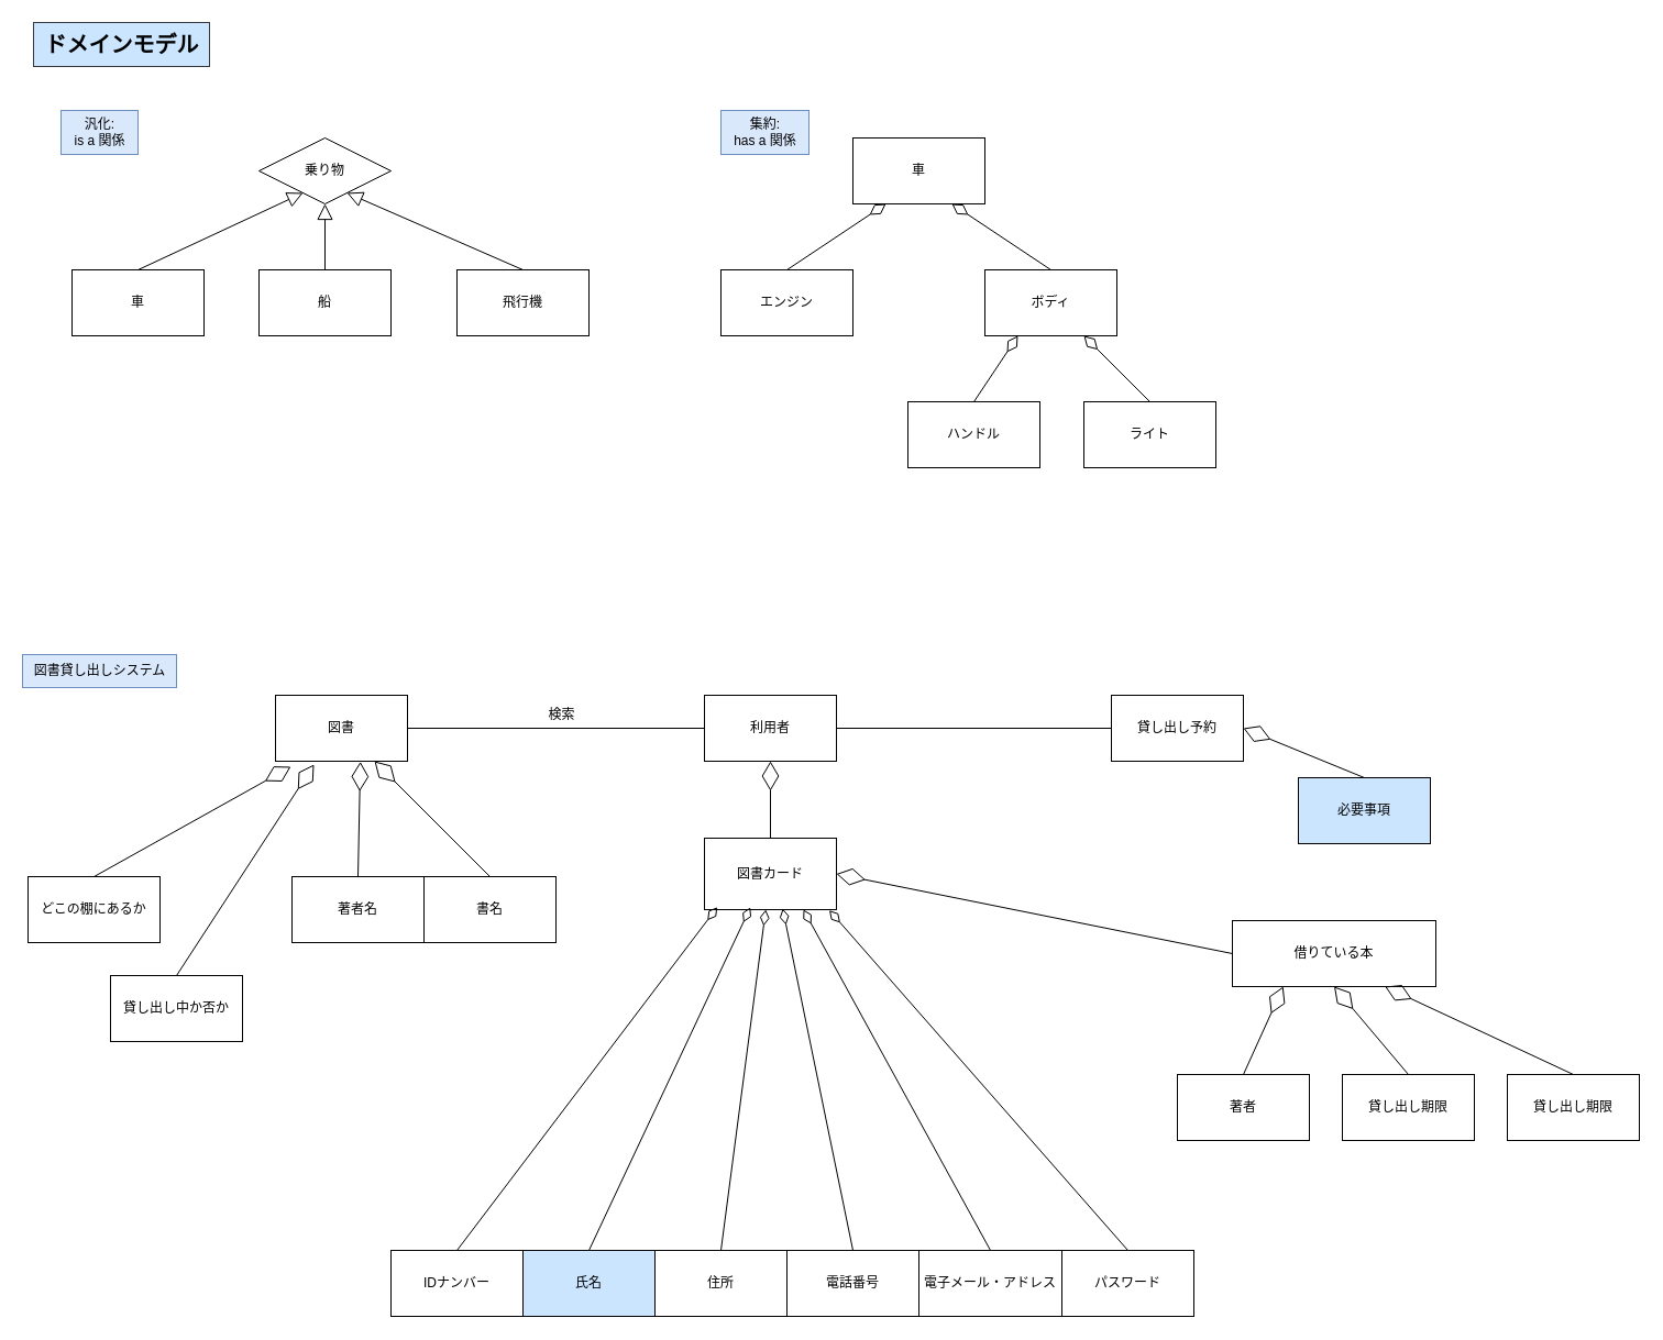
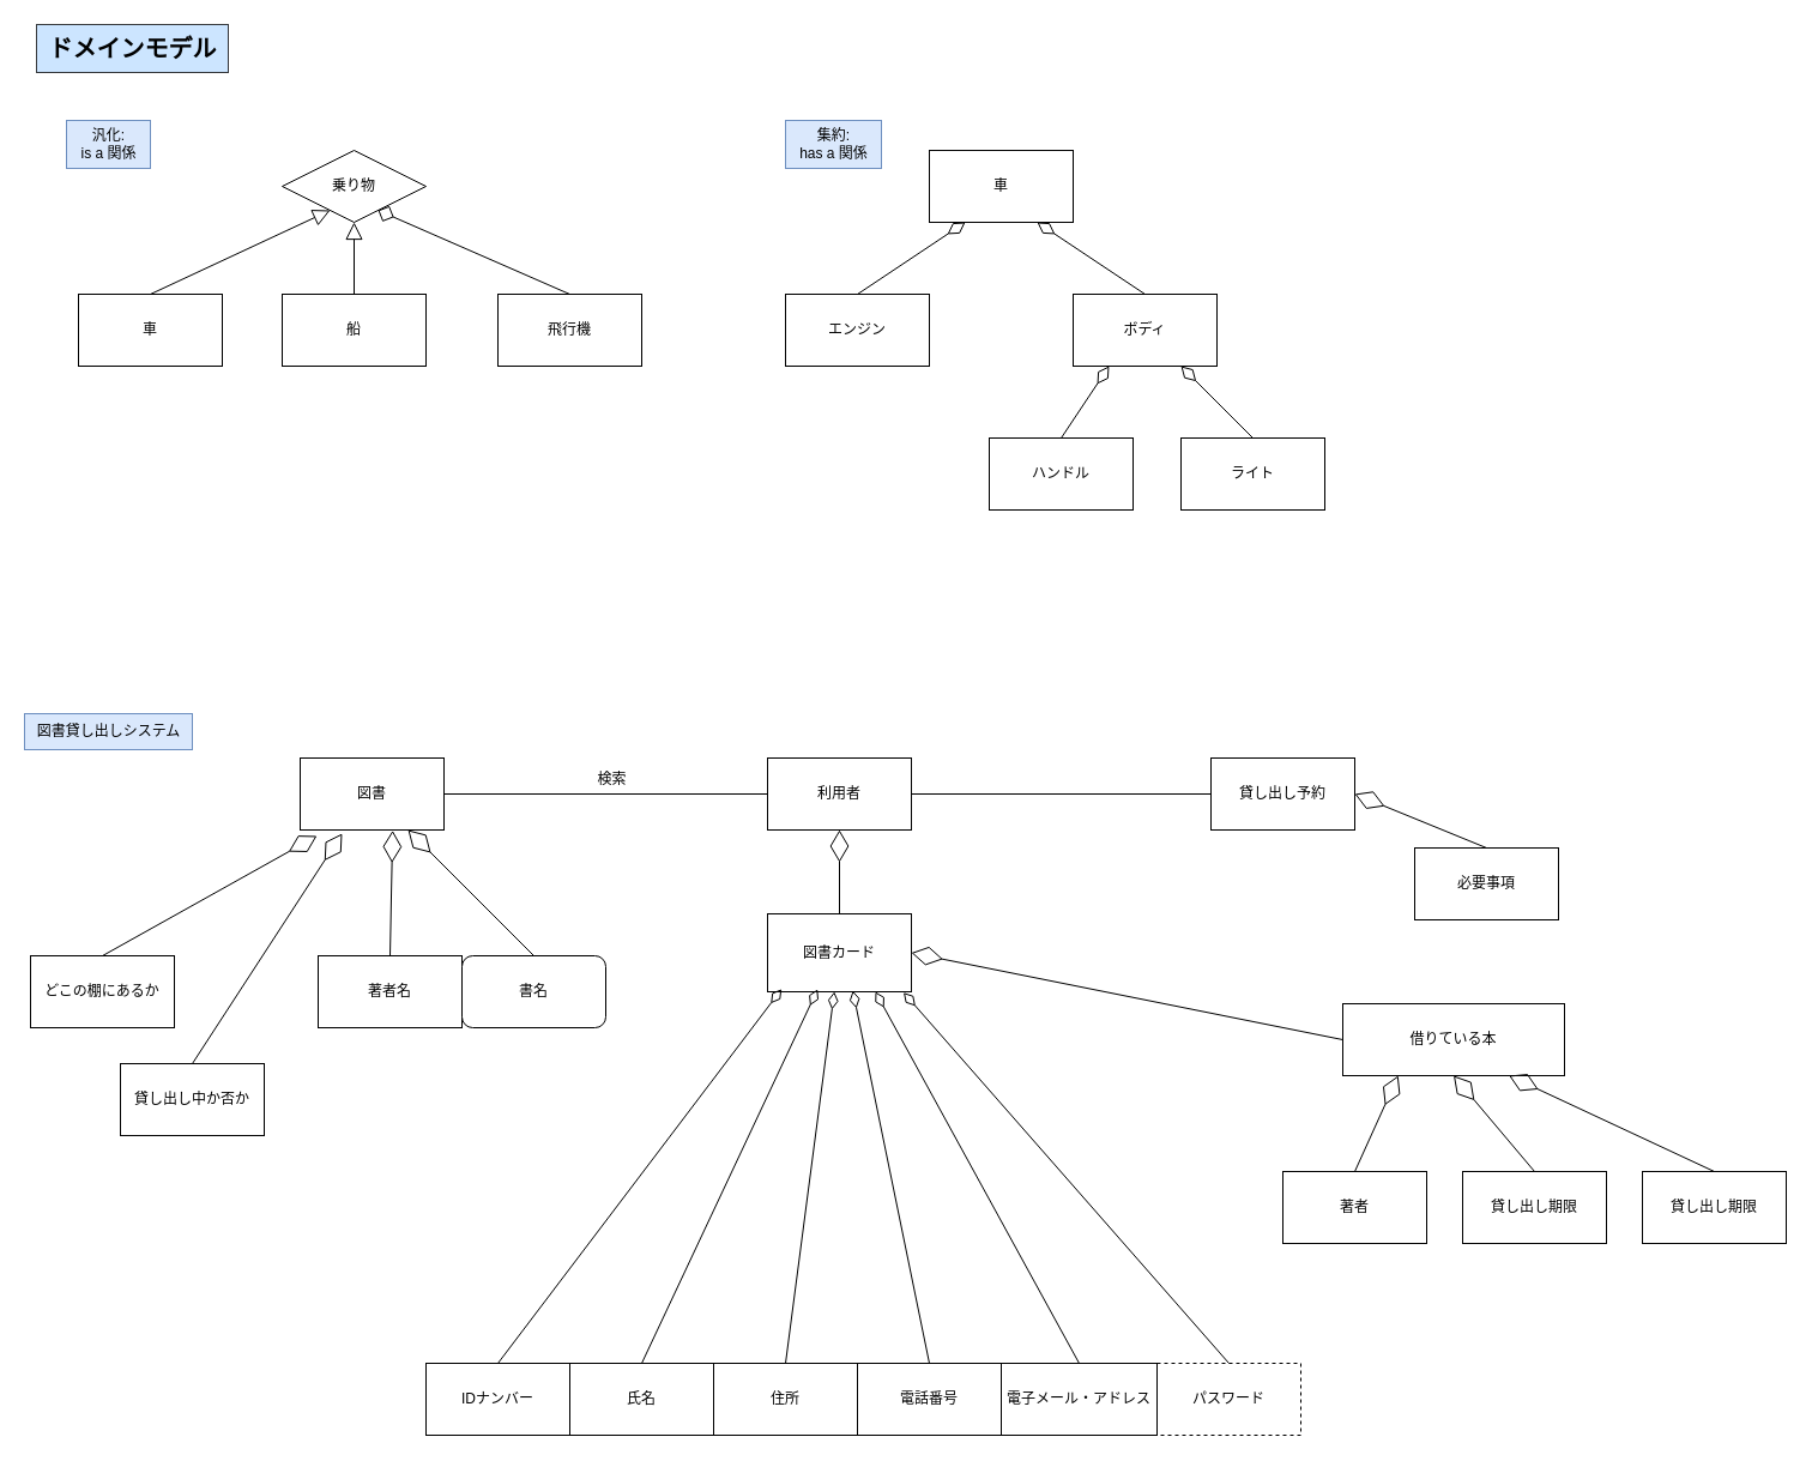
- <mxCell id="8" value="" style="endArrow=block;endFill=0;endSize=12;html=1;rounded=0;exitX=0.5;exitY=0;exitDx=0;exitDy=0;entryX=0.75;entryY=1;entryDx=0;entryDy=0;" parent="1" source="5" target="2" edge="1"><mxGeometry width="160" relative="1" as="geometry"><mxPoint x="345" y="415" as="sourcePoint" /><mxPoint x="495" y="355" as="targetPoint" /></mxGeometry></mxCell>
+ <mxCell id="8" value="" style="endArrow=diamond;endFill=0;endSize=12;html=1;rounded=0;exitX=0.5;exitY=0;exitDx=0;exitDy=0;entryX=0.75;entryY=1;entryDx=0;entryDy=0;" parent="1" source="5" target="2" edge="1"><mxGeometry width="160" relative="1" as="geometry"><mxPoint x="345" y="415" as="sourcePoint" /><mxPoint x="495" y="355" as="targetPoint" /></mxGeometry></mxCell>
- <mxCell id="58" value="必要事項" style="whiteSpace=wrap;html=1;fillColor=#cce5ff;" vertex="1" parent="1"><mxGeometry x="1180" y="707" width="120" height="60" as="geometry" /></mxCell>
+ <mxCell id="58" value="必要事項" style="whiteSpace=wrap;html=1;" vertex="1" parent="1"><mxGeometry x="1180" y="707" width="120" height="60" as="geometry" /></mxCell>
- <mxCell id="34" value="書名" style="whiteSpace=wrap;html=1;" vertex="1" parent="1"><mxGeometry x="385" y="797" width="120" height="60" as="geometry" /></mxCell>
+ <mxCell id="34" value="書名" style="whiteSpace=wrap;html=1;rounded=1;" vertex="1" parent="1"><mxGeometry x="385" y="797" width="120" height="60" as="geometry" /></mxCell>
- <mxCell id="36" value="氏名" style="whiteSpace=wrap;html=1;fillColor=#cce5ff;" vertex="1" parent="1"><mxGeometry x="475" y="1137" width="120" height="60" as="geometry" /></mxCell>
+ <mxCell id="36" value="氏名" style="whiteSpace=wrap;html=1;" vertex="1" parent="1"><mxGeometry x="475" y="1137" width="120" height="60" as="geometry" /></mxCell>
- <mxCell id="25" value="パスワード" style="rounded=0;whiteSpace=wrap;html=1;" vertex="1" parent="1"><mxGeometry x="965" y="1137" width="120" height="60" as="geometry" /></mxCell>
+ <mxCell id="25" value="パスワード" style="rounded=0;whiteSpace=wrap;html=1;dashed=1;" vertex="1" parent="1"><mxGeometry x="965" y="1137" width="120" height="60" as="geometry" /></mxCell>
